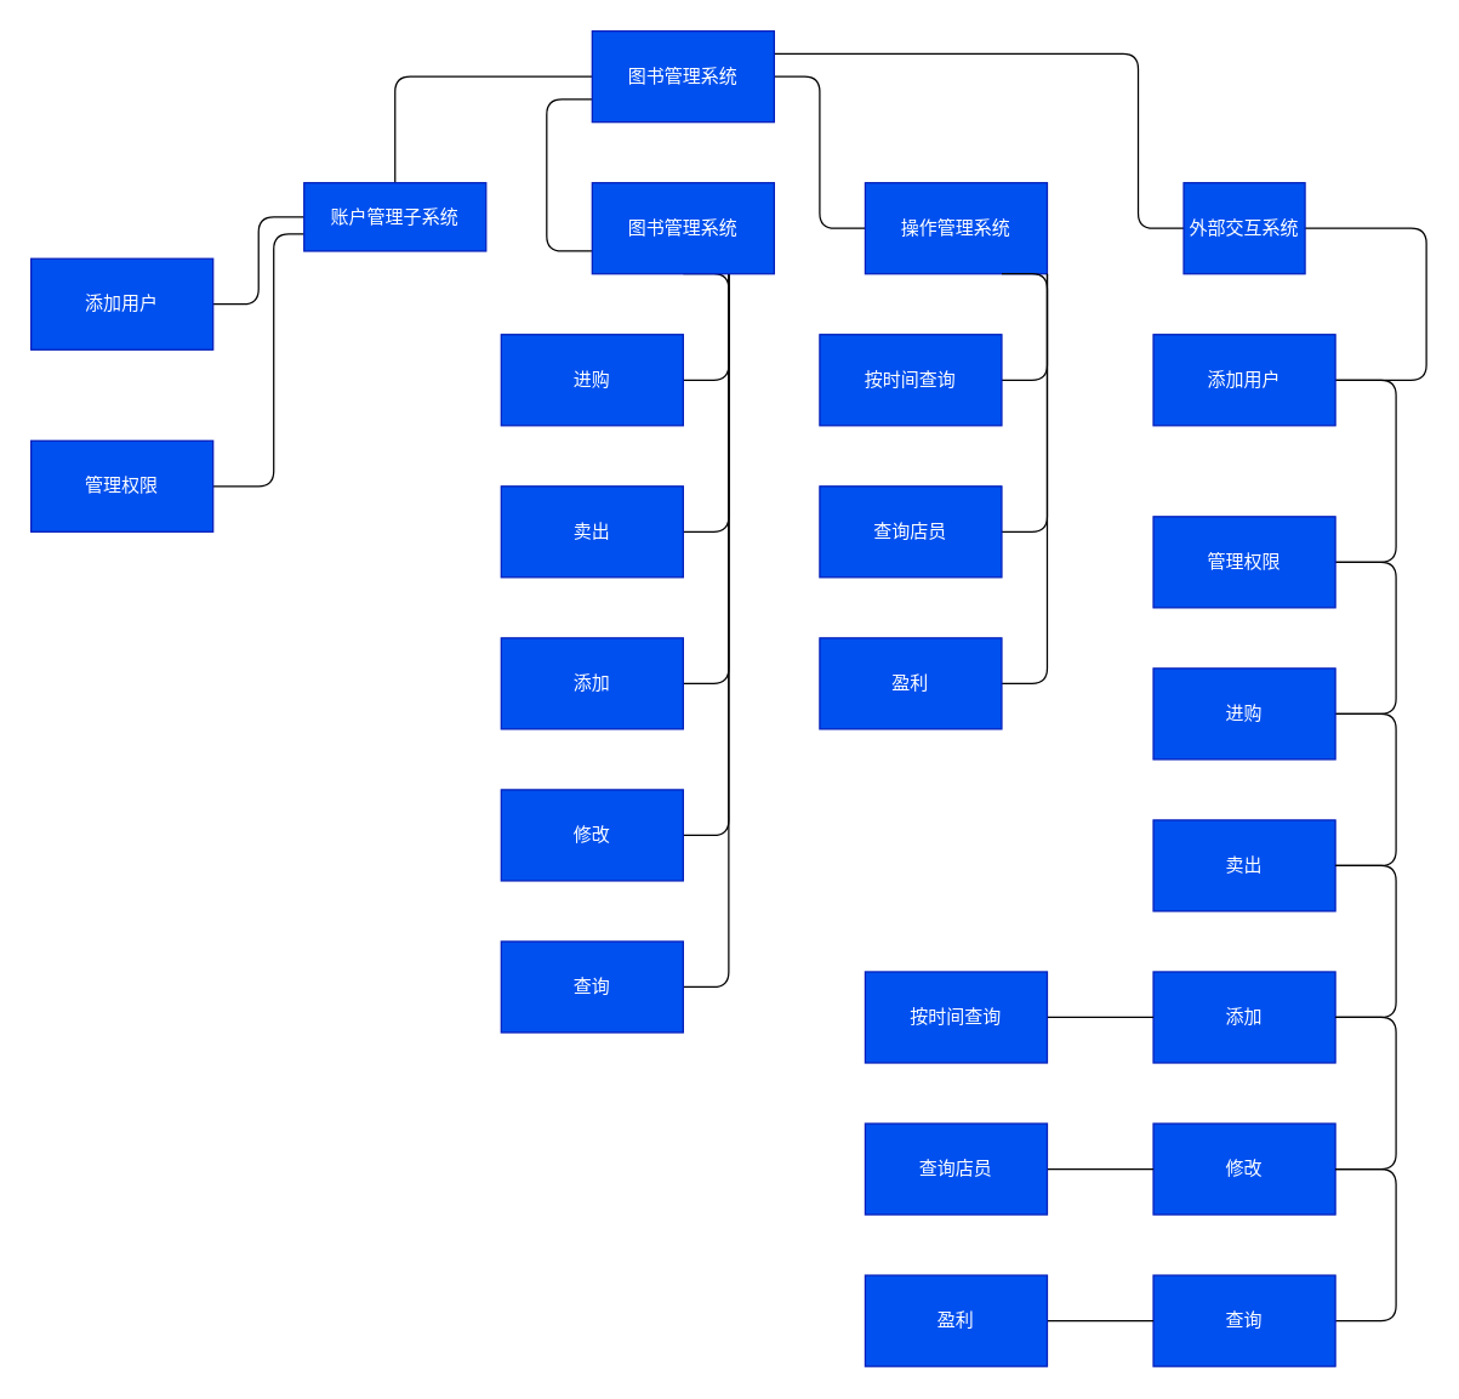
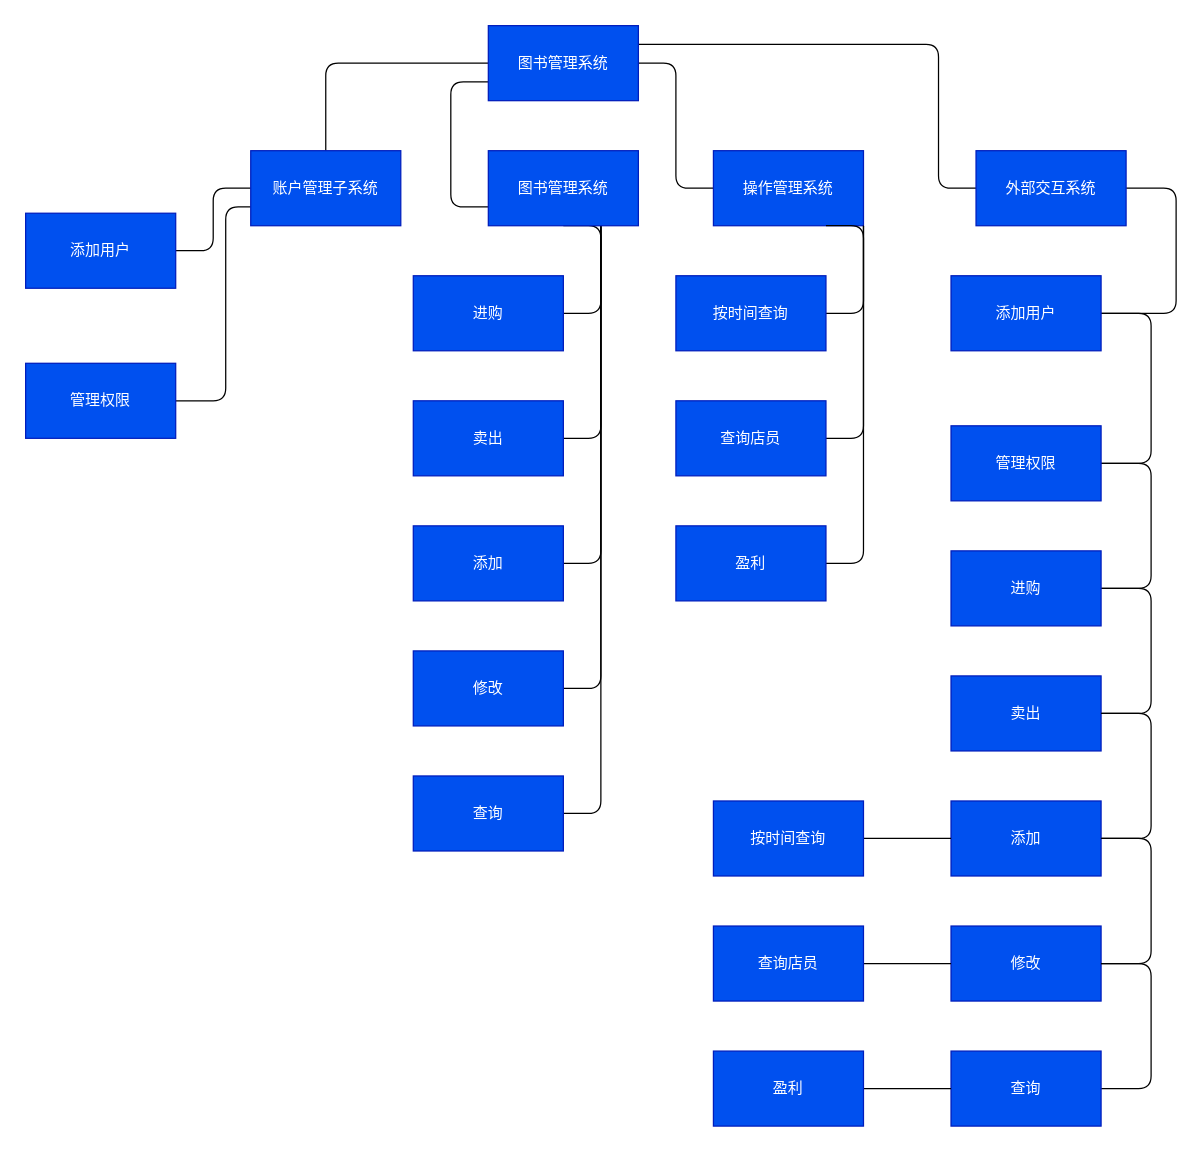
- <mxCell id="9" value="账户管理子系统" style="whiteSpace=wrap;html=1;align=center;treeFolding=1;treeMoving=1;newEdgeStyle={&quot;edgeStyle&quot;:&quot;elbowEdgeStyle&quot;,&quot;startArrow&quot;:&quot;none&quot;,&quot;endArrow&quot;:&quot;none&quot;};fillColor=#0050ef;fontColor=#ffffff;strokeColor=#001DBC;" vertex="1" parent="1"><mxGeometry x="200" y="120" width="120" height="45" as="geometry" /></mxCell>
+ <mxCell id="9" value="账户管理子系统" style="whiteSpace=wrap;html=1;align=center;treeFolding=1;treeMoving=1;newEdgeStyle={&quot;edgeStyle&quot;:&quot;elbowEdgeStyle&quot;,&quot;startArrow&quot;:&quot;none&quot;,&quot;endArrow&quot;:&quot;none&quot;};fillColor=#0050ef;fontColor=#ffffff;strokeColor=#001DBC;" vertex="1" parent="1"><mxGeometry x="200" y="120" width="120" height="60" as="geometry" /></mxCell>
- <mxCell id="18" value="外部交互系统" style="whiteSpace=wrap;html=1;align=center;treeFolding=1;treeMoving=1;newEdgeStyle={&quot;edgeStyle&quot;:&quot;elbowEdgeStyle&quot;,&quot;startArrow&quot;:&quot;none&quot;,&quot;endArrow&quot;:&quot;none&quot;};fillColor=#0050ef;fontColor=#ffffff;strokeColor=#001DBC;" vertex="1" parent="1"><mxGeometry x="780" y="120" width="80" height="60" as="geometry" /></mxCell>
+ <mxCell id="18" value="外部交互系统" style="whiteSpace=wrap;html=1;align=center;treeFolding=1;treeMoving=1;newEdgeStyle={&quot;edgeStyle&quot;:&quot;elbowEdgeStyle&quot;,&quot;startArrow&quot;:&quot;none&quot;,&quot;endArrow&quot;:&quot;none&quot;};fillColor=#0050ef;fontColor=#ffffff;strokeColor=#001DBC;" vertex="1" parent="1"><mxGeometry x="780" y="120" width="120" height="60" as="geometry" /></mxCell>
